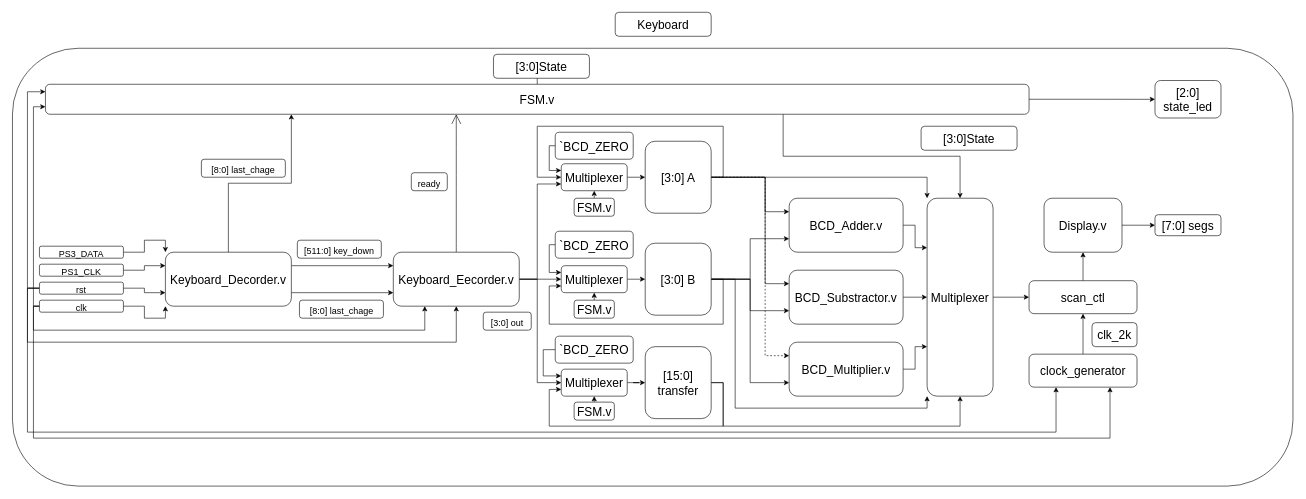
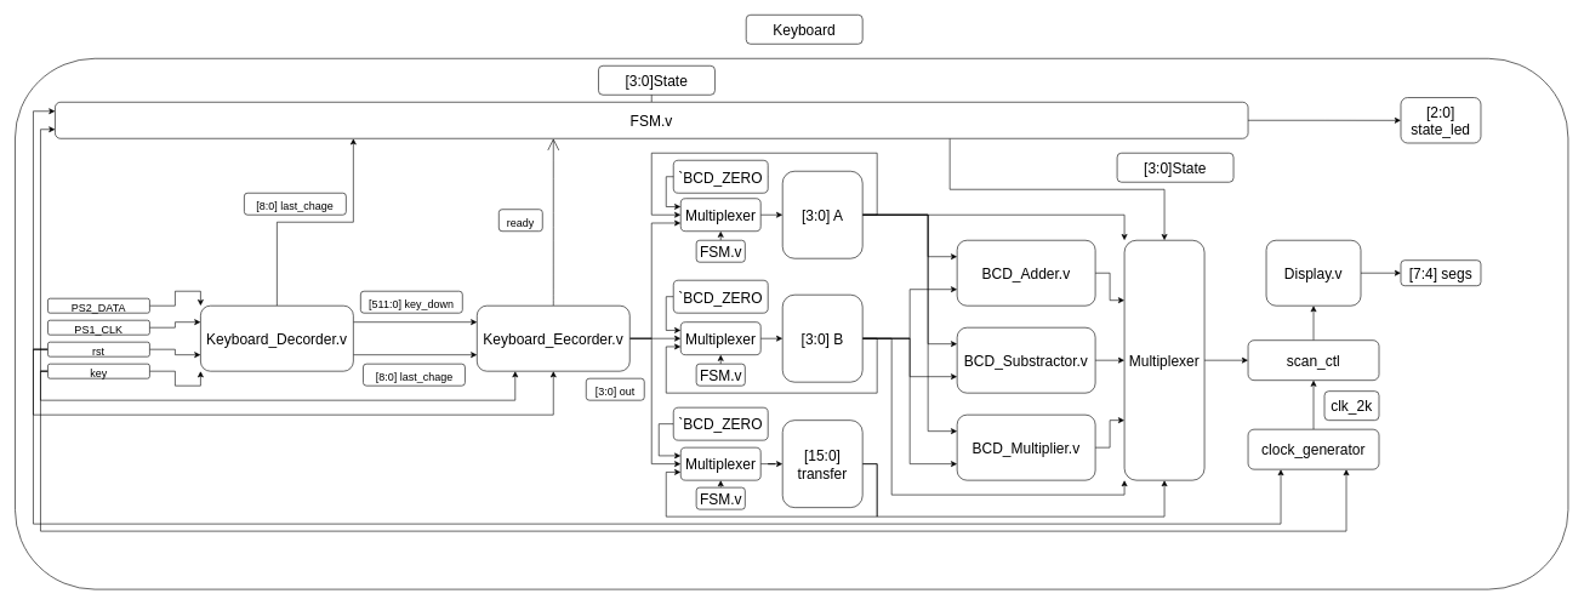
- <mxCell id="30" value="&lt;font style=&quot;font-size: 20px&quot;&gt;[7:0] segs&lt;/font&gt;" style="whiteSpace=wrap;html=1;rounded=1;" parent="1" vertex="1"><mxGeometry x="1925" y="357.5" width="110" height="35" as="geometry" /></mxCell>
+ <mxCell id="30" value="&lt;font style=&quot;font-size: 20px&quot;&gt;[7:4] segs&lt;/font&gt;" style="whiteSpace=wrap;html=1;rounded=1;" parent="1" vertex="1"><mxGeometry x="1925" y="357.5" width="110" height="35" as="geometry" /></mxCell>
- <mxCell id="15" value="&lt;span style=&quot;font-size: 15px&quot;&gt;PS3_DATA&lt;/span&gt;" style="rounded=1;whiteSpace=wrap;html=1;fontSize=20;" parent="1" vertex="1"><mxGeometry x="65" y="410" width="140" height="20" as="geometry" /></mxCell>
+ <mxCell id="15" value="&lt;span style=&quot;font-size: 15px&quot;&gt;PS2_DATA&lt;/span&gt;" style="rounded=1;whiteSpace=wrap;html=1;fontSize=20;" parent="1" vertex="1"><mxGeometry x="65" y="410" width="140" height="20" as="geometry" /></mxCell>
- <mxCell id="27" value="&lt;span style=&quot;font-size: 15px&quot;&gt;clk&lt;/span&gt;" style="rounded=1;whiteSpace=wrap;html=1;fontSize=20;" parent="1" vertex="1"><mxGeometry x="65" y="500" width="140" height="20" as="geometry" /></mxCell>
+ <mxCell id="27" value="&lt;span style=&quot;font-size: 15px&quot;&gt;key&lt;/span&gt;" style="rounded=1;whiteSpace=wrap;html=1;fontSize=20;" parent="1" vertex="1"><mxGeometry x="65" y="500" width="140" height="20" as="geometry" /></mxCell>
- <mxCell id="36" style="edgeStyle=orthogonalEdgeStyle;rounded=0;orthogonalLoop=1;jettySize=auto;html=1;exitX=1;exitY=0.5;exitDx=0;exitDy=0;entryX=0;entryY=0.25;entryDx=0;entryDy=0;dashed=1;" parent="1" source="38" target="83" edge="1"><mxGeometry relative="1" as="geometry"><Array as="points"><mxPoint x="1275" y="295" /><mxPoint x="1275" y="593" /></Array></mxGeometry></mxCell>
+ <mxCell id="36" style="edgeStyle=orthogonalEdgeStyle;rounded=0;orthogonalLoop=1;jettySize=auto;html=1;exitX=1;exitY=0.5;exitDx=0;exitDy=0;entryX=0;entryY=0.25;entryDx=0;entryDy=0;" parent="1" source="38" target="83" edge="1"><mxGeometry relative="1" as="geometry"><Array as="points"><mxPoint x="1275" y="295" /><mxPoint x="1275" y="593" /></Array></mxGeometry></mxCell>
